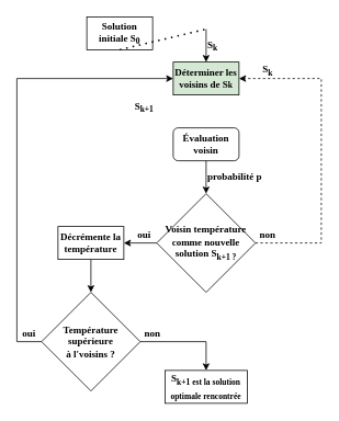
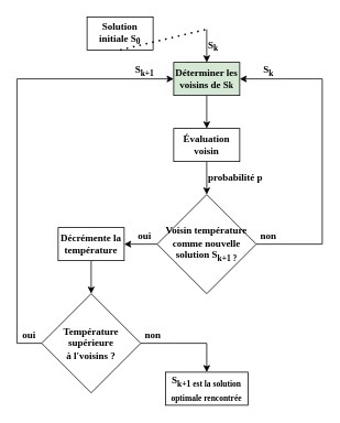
- <mxCell id="19" value="S&lt;sub&gt;k+1&lt;/sub&gt;" style="text;html=1;strokeColor=none;fillColor=none;align=center;verticalAlign=middle;whiteSpace=wrap;rounded=0;fontFamily=Atkinson Hyperlegible;fontSource=https%3A%2F%2Ffonts.googleapis.com%2Fcss%3Ffamily%3DAtkinson%2BHyperlegible;fontStyle=1" vertex="1" parent="1"><mxGeometry x="160" y="120" width="30" height="20" as="geometry" /></mxCell>
+ <mxCell id="19" value="S&lt;sub&gt;k+1&lt;/sub&gt;" style="text;html=1;strokeColor=none;fillColor=none;align=center;verticalAlign=middle;whiteSpace=wrap;rounded=0;fontFamily=Atkinson Hyperlegible;fontSource=https%3A%2F%2Ffonts.googleapis.com%2Fcss%3Ffamily%3DAtkinson%2BHyperlegible;fontStyle=1" vertex="1" parent="1"><mxGeometry x="160" y="75" width="30" height="20" as="geometry" /></mxCell>
+ <mxCell id="3" style="edgeStyle=orthogonalEdgeStyle;rounded=0;orthogonalLoop=1;jettySize=auto;html=1;exitX=0.5;exitY=1;exitDx=0;exitDy=0;entryX=0.5;entryY=0;entryDx=0;entryDy=0;fontFamily=Atkinson Hyperlegible;fontSource=https%3A%2F%2Ffonts.googleapis.com%2Fcss%3Ffamily%3DAtkinson%2BHyperlegible;" edge="1" parent="1" source="4" target="5"><mxGeometry relative="1" as="geometry" /></mxCell>
- <mxCell id="5" value="Évaluation voisin" style="whiteSpace=wrap;html=1;fontStyle=1;fontFamily=Atkinson Hyperlegible;fontSource=https%3A%2F%2Ffonts.googleapis.com%2Fcss%3Ffamily%3DAtkinson%2BHyperlegible;rounded=1;" vertex="1" parent="1"><mxGeometry x="210" y="155" width="80" height="40" as="geometry" /></mxCell>
+ <mxCell id="5" value="Évaluation voisin" style="rounded=0;whiteSpace=wrap;html=1;fontStyle=1;fontFamily=Atkinson Hyperlegible;fontSource=https%3A%2F%2Ffonts.googleapis.com%2Fcss%3Ffamily%3DAtkinson%2BHyperlegible;" vertex="1" parent="1"><mxGeometry x="210" y="155" width="80" height="40" as="geometry" /></mxCell>
- <mxCell id="8" style="edgeStyle=orthogonalEdgeStyle;rounded=0;orthogonalLoop=1;jettySize=auto;html=1;exitX=1;exitY=0.5;exitDx=0;exitDy=0;entryX=1;entryY=0.5;entryDx=0;entryDy=0;fontFamily=Atkinson Hyperlegible;fontSource=https%3A%2F%2Ffonts.googleapis.com%2Fcss%3Ffamily%3DAtkinson%2BHyperlegible;dashed=1;" edge="1" parent="1" source="10" target="4"><mxGeometry relative="1" as="geometry"><Array as="points"><mxPoint x="390" y="295" /><mxPoint x="390" y="95" /></Array></mxGeometry></mxCell>
+ <mxCell id="8" style="edgeStyle=orthogonalEdgeStyle;rounded=0;orthogonalLoop=1;jettySize=auto;html=1;exitX=1;exitY=0.5;exitDx=0;exitDy=0;entryX=1;entryY=0.5;entryDx=0;entryDy=0;fontFamily=Atkinson Hyperlegible;fontSource=https%3A%2F%2Ffonts.googleapis.com%2Fcss%3Ffamily%3DAtkinson%2BHyperlegible;" edge="1" parent="1" source="10" target="4"><mxGeometry relative="1" as="geometry"><Array as="points"><mxPoint x="390" y="295" /><mxPoint x="390" y="95" /></Array></mxGeometry></mxCell>
